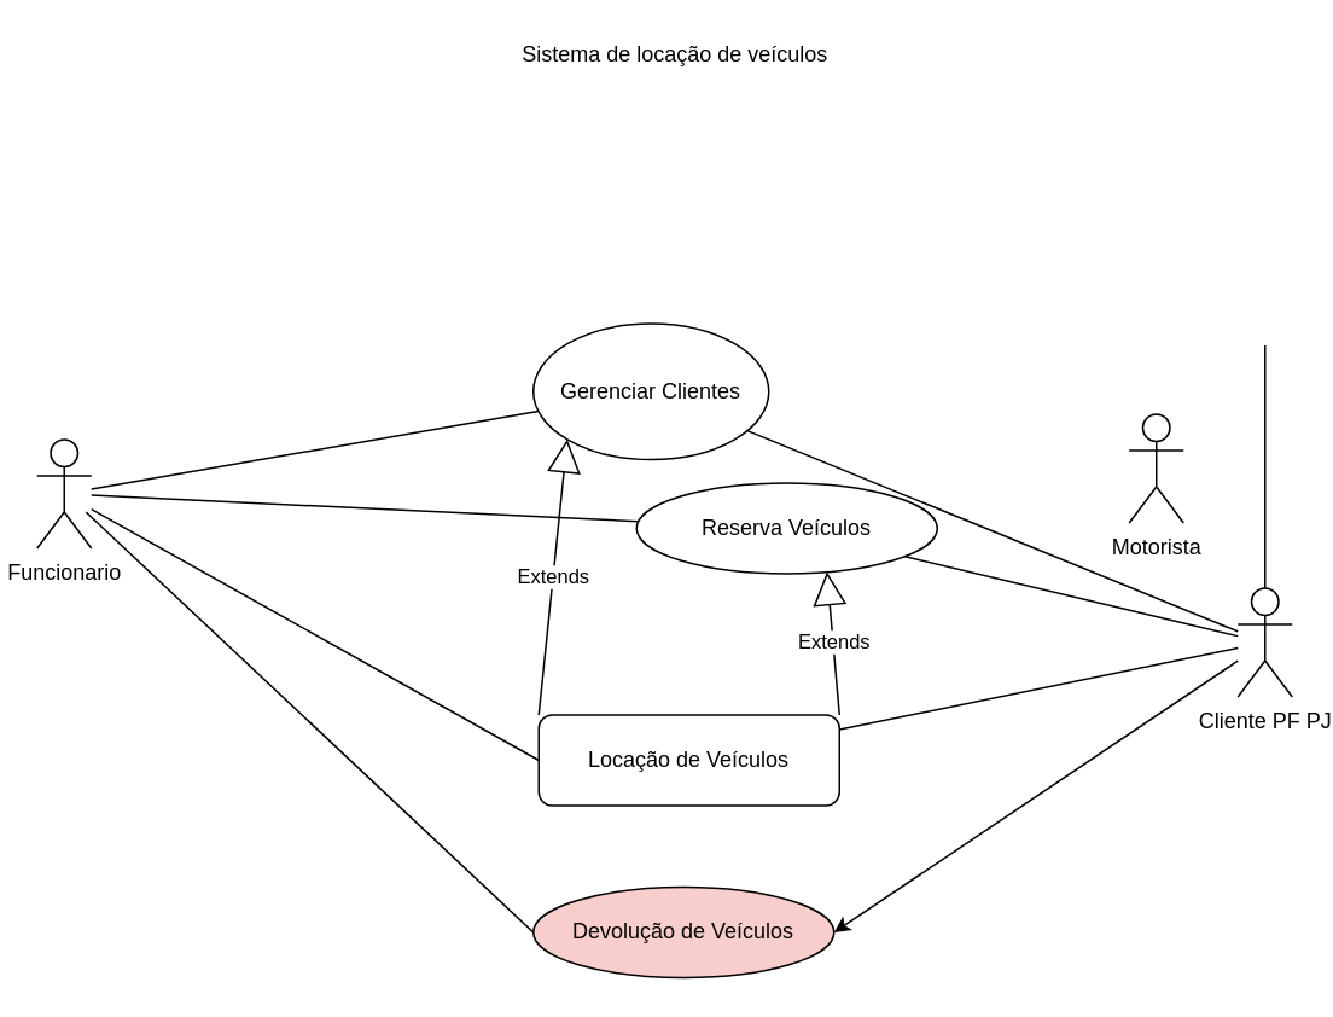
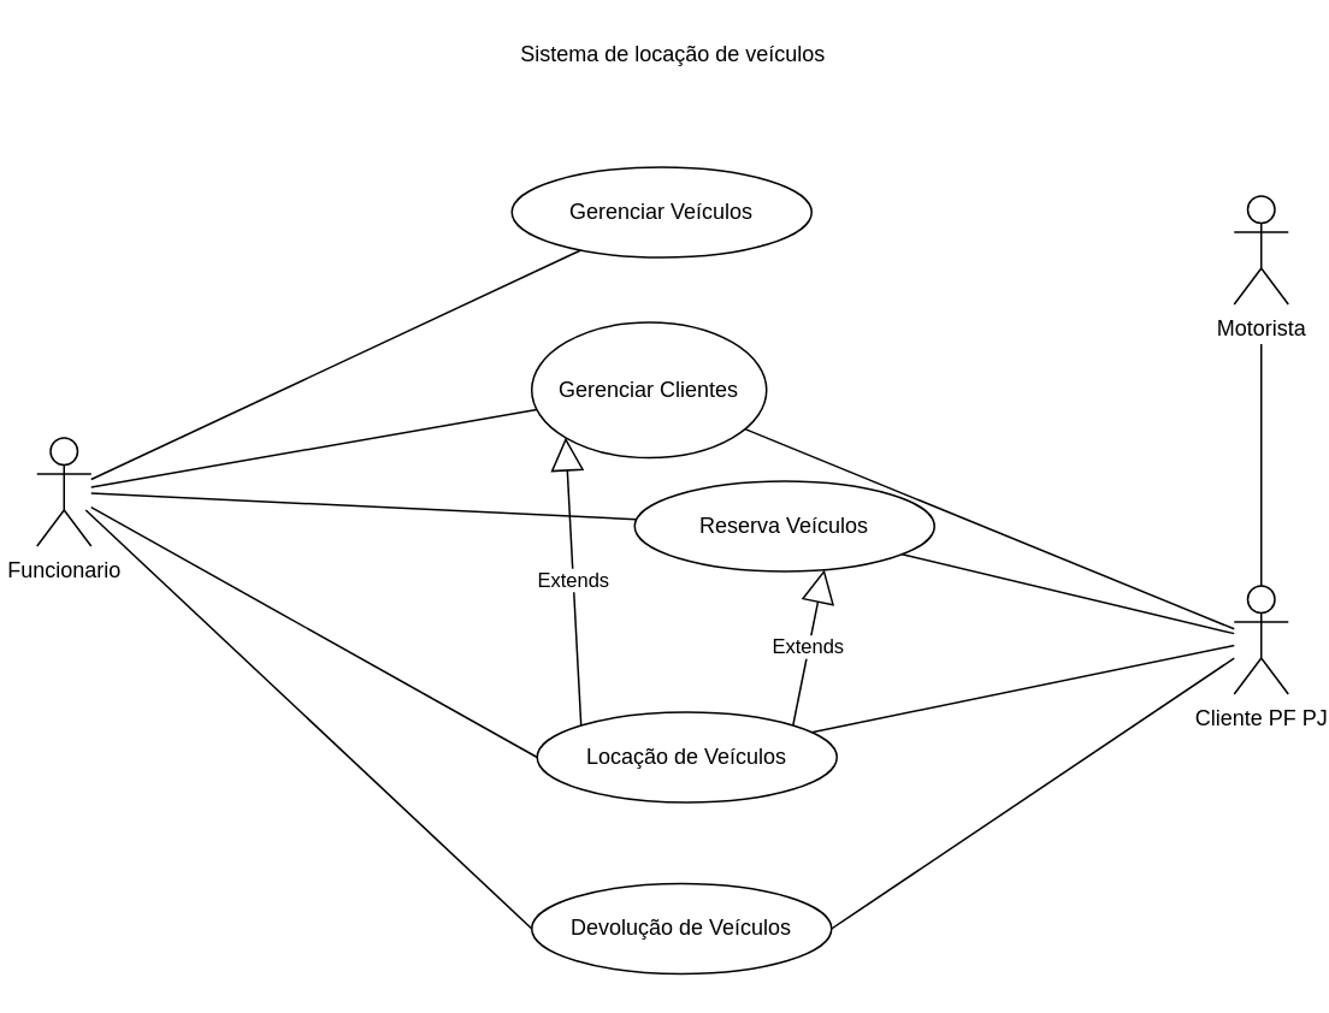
+ <mxCell id="6" value="Gerenciar Veículos" style="ellipse;whiteSpace=wrap;html=1;sketch=0;" parent="1" vertex="1"><mxGeometry x="283" y="92" width="166" height="50" as="geometry" /></mxCell>
+ <mxCell id="10" value="" style="endArrow=none;html=1;" parent="1" source="4" target="6" edge="1"><mxGeometry width="50" height="50" relative="1" as="geometry"><mxPoint x="58" y="272" as="sourcePoint" /><mxPoint x="427" y="232" as="targetPoint" /></mxGeometry></mxCell>
- <mxCell id="2" value="Motorista" style="shape=umlActor;verticalLabelPosition=bottom;verticalAlign=top;html=1;outlineConnect=0;" parent="1" vertex="1"><mxGeometry x="623" y="228" width="30" height="60" as="geometry" /></mxCell>
+ <mxCell id="2" value="Motorista" style="shape=umlActor;verticalLabelPosition=bottom;verticalAlign=top;html=1;outlineConnect=0;" parent="1" vertex="1"><mxGeometry x="683" y="108" width="30" height="60" as="geometry" /></mxCell>
- <mxCell id="8" value="Locação de Veículos" style="whiteSpace=wrap;html=1;sketch=0;rounded=1;" parent="1" vertex="1"><mxGeometry x="297" y="394" width="166" height="50" as="geometry" /></mxCell>
+ <mxCell id="8" value="Locação de Veículos" style="ellipse;whiteSpace=wrap;html=1;sketch=0;" parent="1" vertex="1"><mxGeometry x="297" y="394" width="166" height="50" as="geometry" /></mxCell>
- <mxCell id="16" value="" style="endArrow=classic;html=1;entryX=1;entryY=0.5;entryDx=0;entryDy=0;" parent="1" source="3" target="9" edge="1"><mxGeometry width="50" height="50" relative="1" as="geometry"><mxPoint x="377" y="282" as="sourcePoint" /><mxPoint x="427" y="232" as="targetPoint" /></mxGeometry></mxCell>
+ <mxCell id="16" value="" style="endArrow=none;html=1;entryX=1;entryY=0.5;entryDx=0;entryDy=0;" parent="1" source="3" target="9" edge="1"><mxGeometry width="50" height="50" relative="1" as="geometry"><mxPoint x="377" y="282" as="sourcePoint" /><mxPoint x="427" y="232" as="targetPoint" /></mxGeometry></mxCell>
- <mxCell id="9" value="Devolução de Veículos&lt;br&gt;" style="ellipse;whiteSpace=wrap;html=1;sketch=0;fillColor=#f8cecc;" parent="1" vertex="1"><mxGeometry x="294" y="489" width="166" height="50" as="geometry" /></mxCell>
+ <mxCell id="9" value="Devolução de Veículos&lt;br&gt;" style="ellipse;whiteSpace=wrap;html=1;sketch=0;" parent="1" vertex="1"><mxGeometry x="294" y="489" width="166" height="50" as="geometry" /></mxCell>
